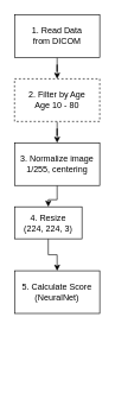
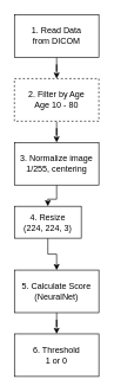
+ <mxCell id="10" value="" style="edgeStyle=orthogonalEdgeStyle;rounded=0;orthogonalLoop=1;jettySize=auto;html=1;" edge="1" parent="1" source="11" target="12"><mxGeometry relative="1" as="geometry" /></mxCell>
+ <mxCell id="12" value="6. Threshold&lt;br&gt;1 or 0" style="rounded=0;whiteSpace=wrap;html=1;" vertex="1" parent="1"><mxGeometry x="20" y="470" width="120" height="60" as="geometry" /></mxCell>
